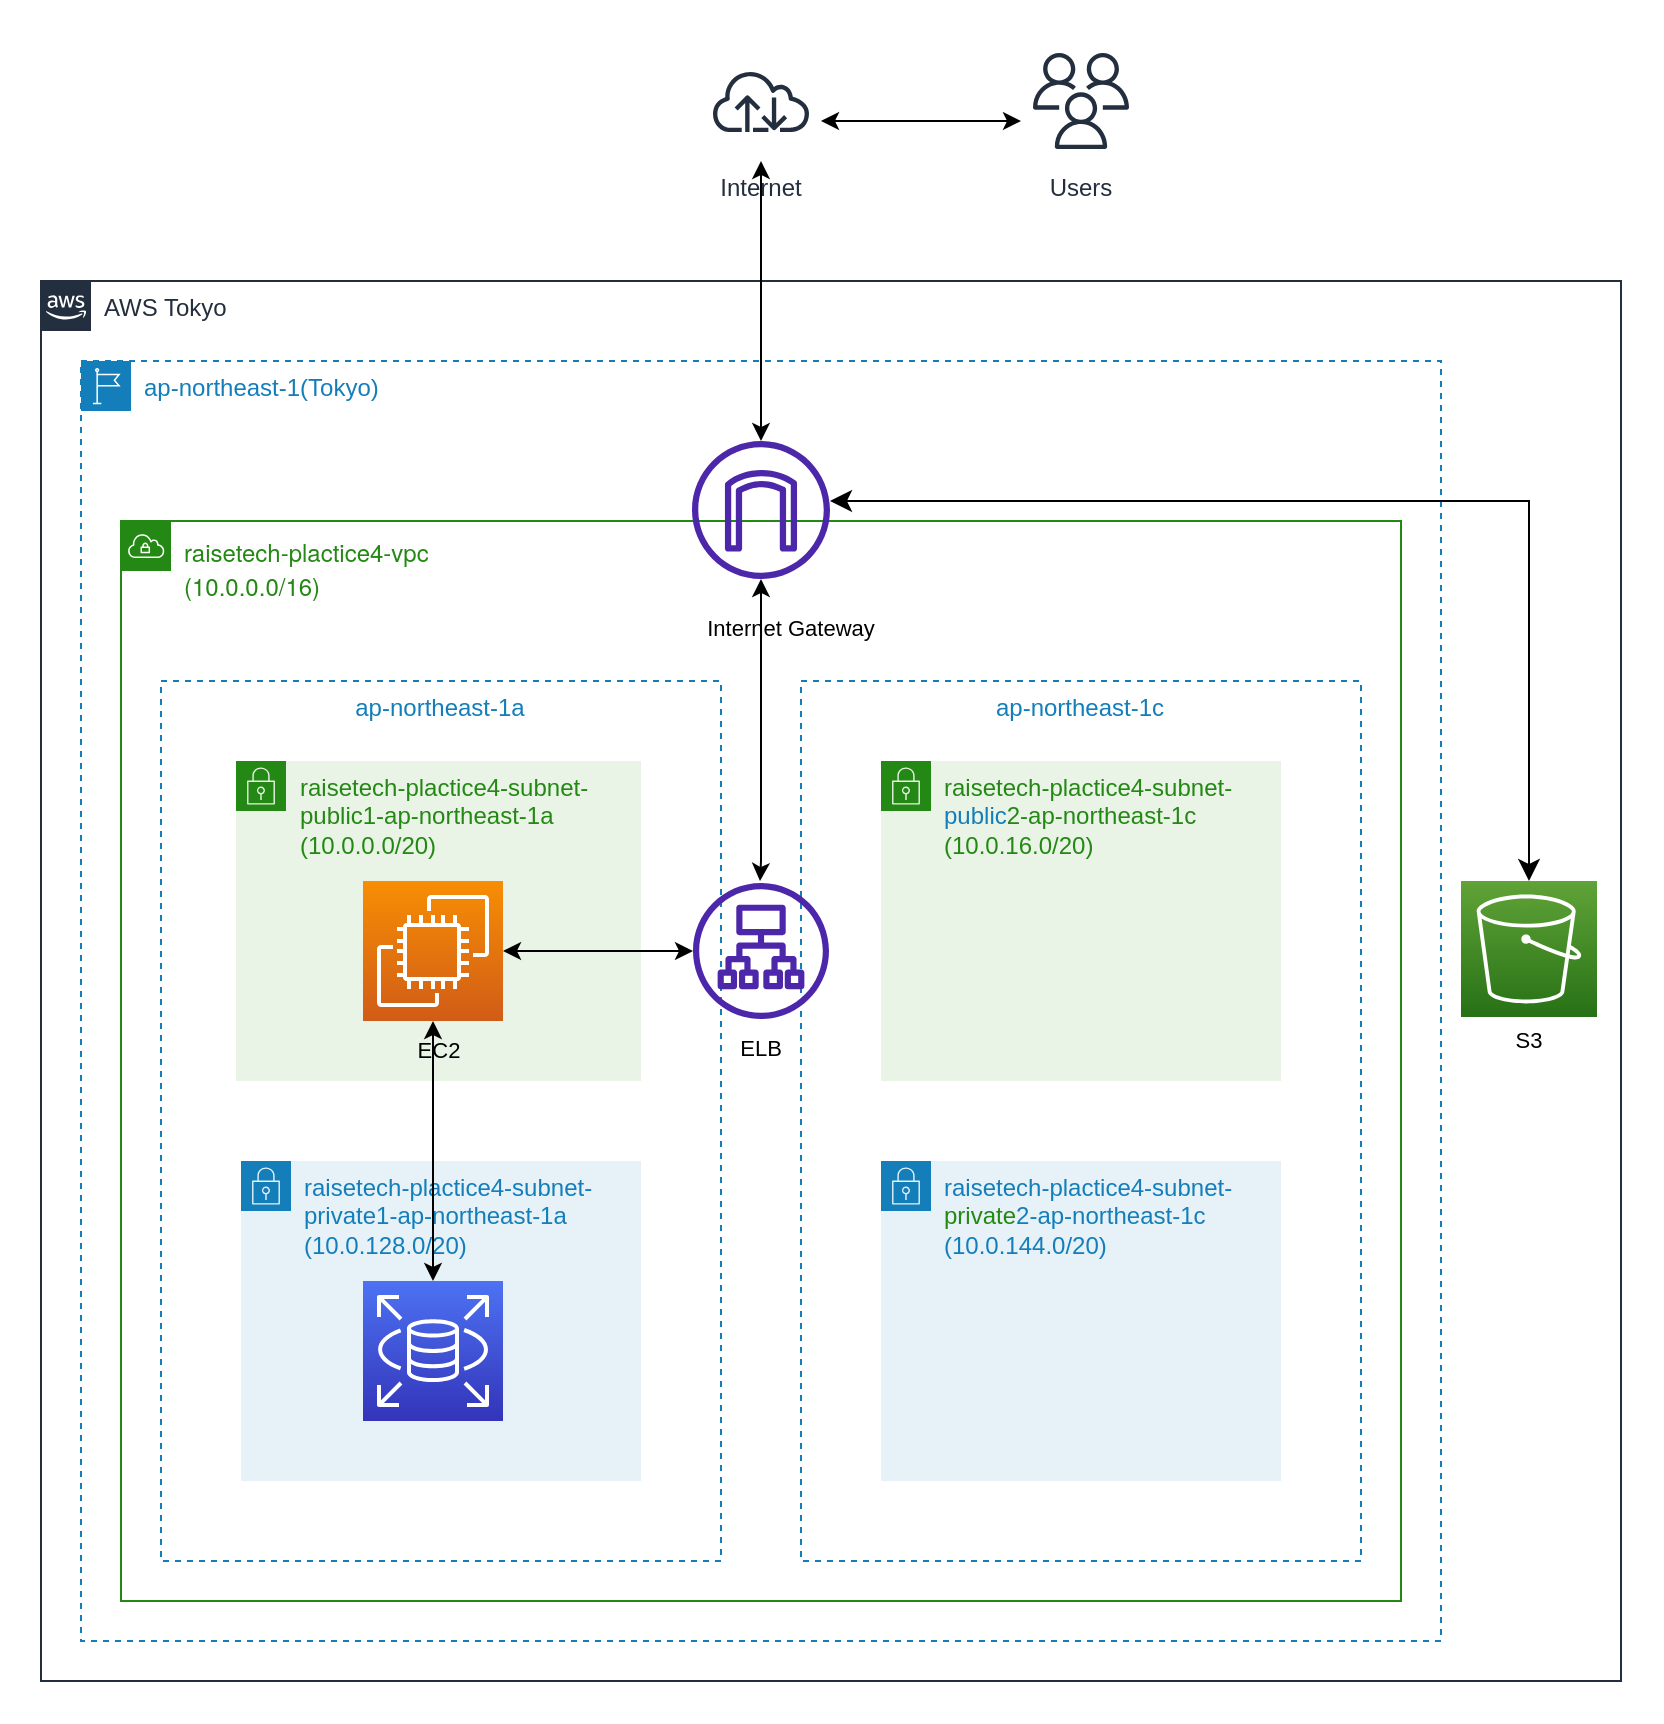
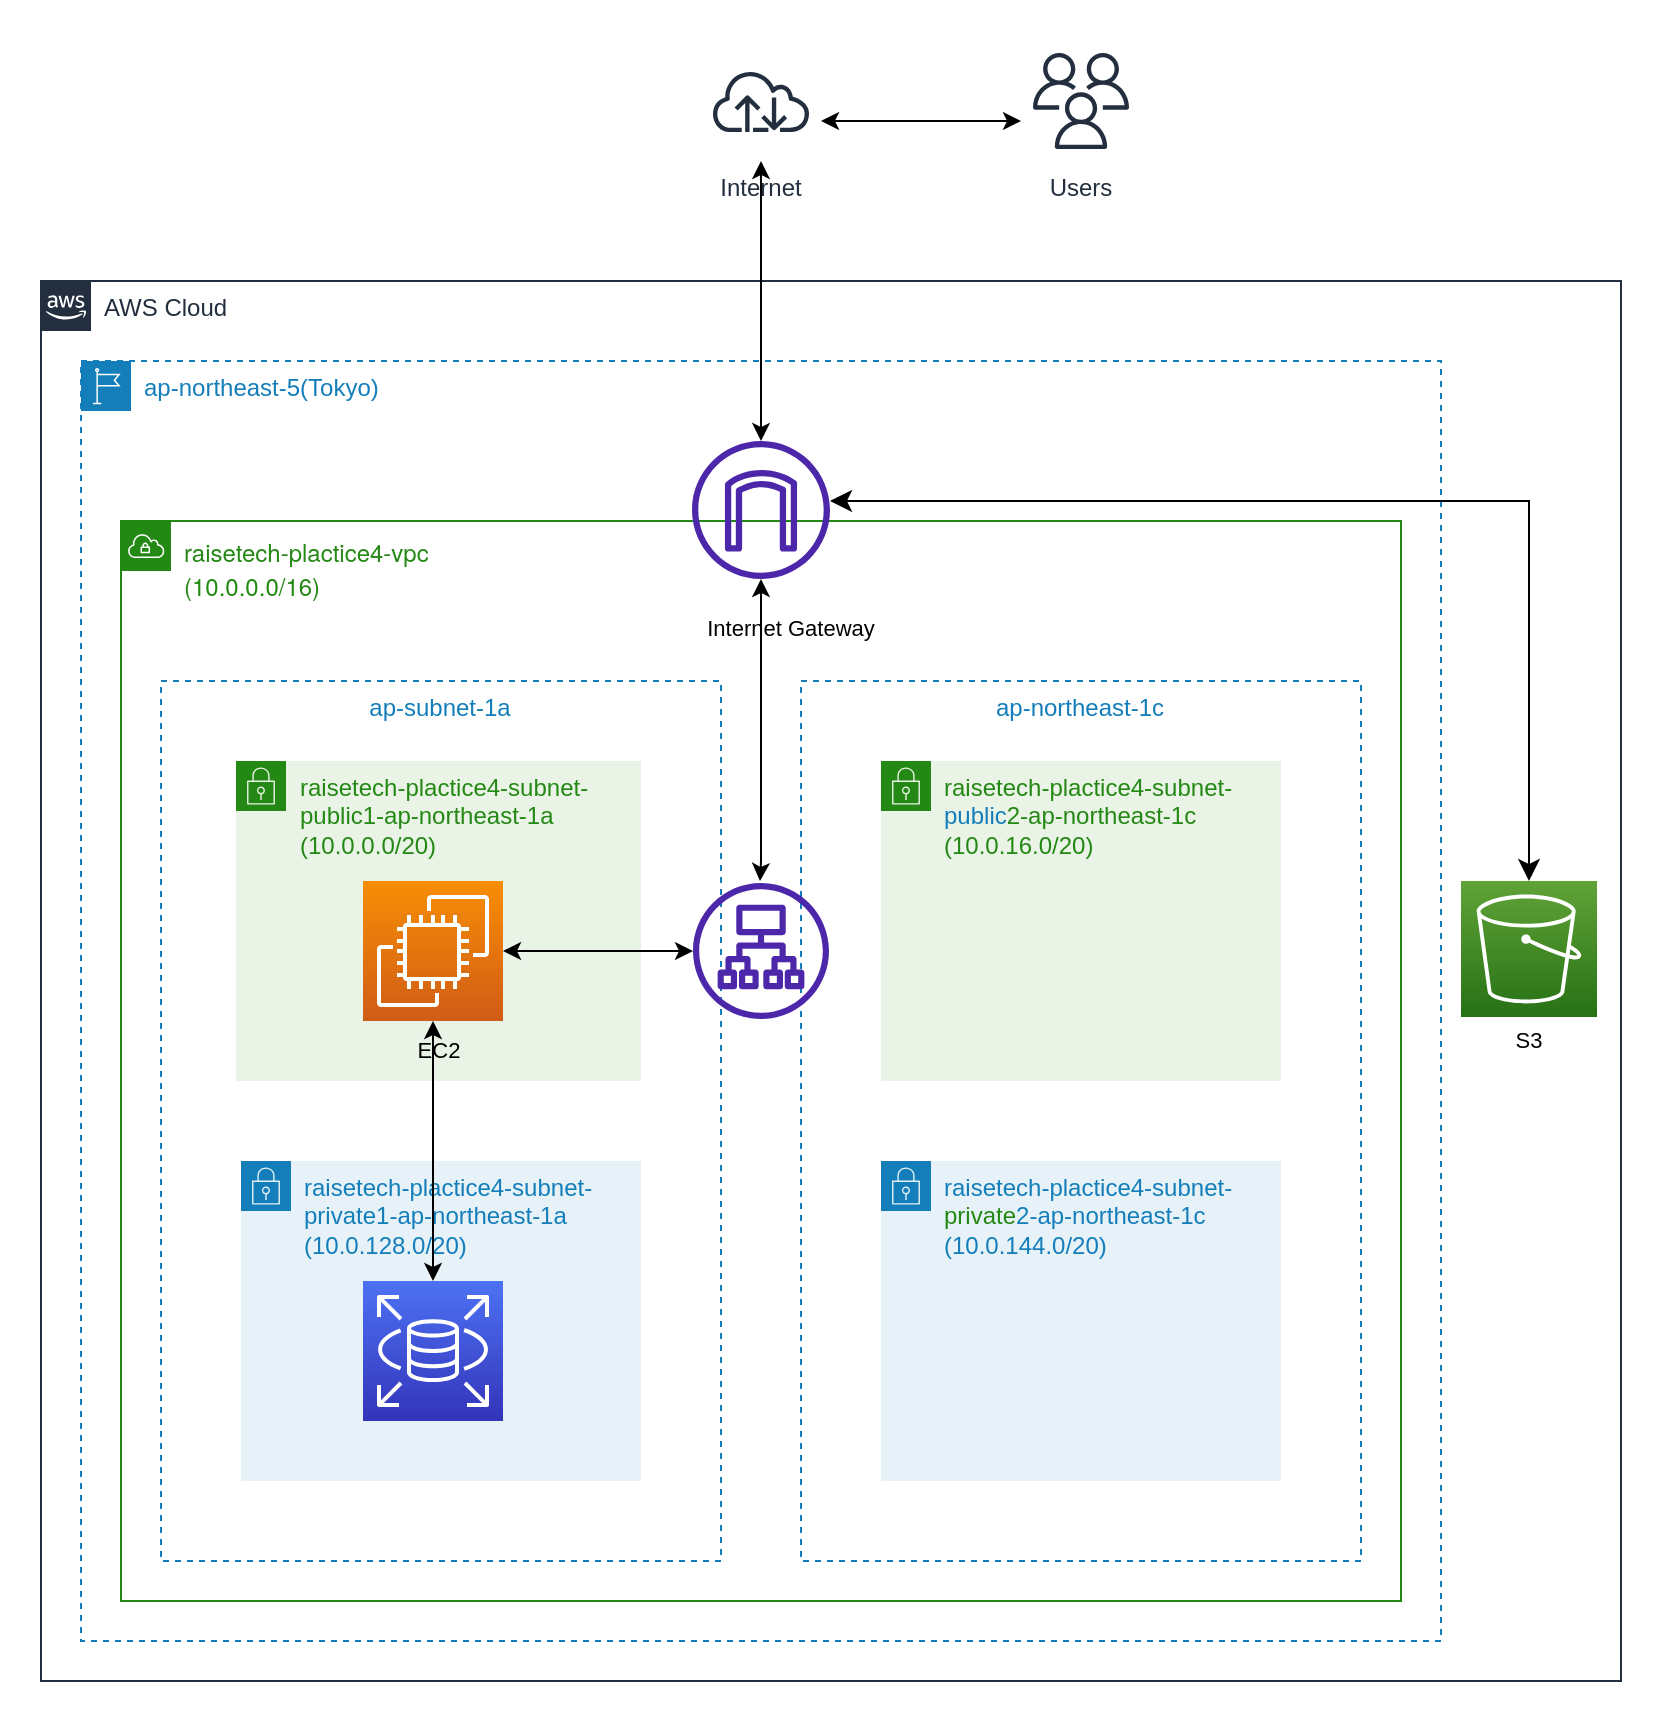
- <mxCell id="2" value="AWS Tokyo" style="points=[[0,0],[0.25,0],[0.5,0],[0.75,0],[1,0],[1,0.25],[1,0.5],[1,0.75],[1,1],[0.75,1],[0.5,1],[0.25,1],[0,1],[0,0.75],[0,0.5],[0,0.25]];outlineConnect=0;gradientColor=none;html=1;whiteSpace=wrap;fontSize=12;fontStyle=0;container=1;pointerEvents=0;collapsible=0;recursiveResize=0;shape=mxgraph.aws4.group;grIcon=mxgraph.aws4.group_aws_cloud_alt;strokeColor=#232F3E;fillColor=none;verticalAlign=top;align=left;spacingLeft=30;fontColor=#232F3E;dashed=0;" parent="1" vertex="1"><mxGeometry x="20" y="140" width="790" height="700" as="geometry" /></mxCell>
+ <mxCell id="2" value="AWS Cloud" style="points=[[0,0],[0.25,0],[0.5,0],[0.75,0],[1,0],[1,0.25],[1,0.5],[1,0.75],[1,1],[0.75,1],[0.5,1],[0.25,1],[0,1],[0,0.75],[0,0.5],[0,0.25]];outlineConnect=0;gradientColor=none;html=1;whiteSpace=wrap;fontSize=12;fontStyle=0;container=1;pointerEvents=0;collapsible=0;recursiveResize=0;shape=mxgraph.aws4.group;grIcon=mxgraph.aws4.group_aws_cloud_alt;strokeColor=#232F3E;fillColor=none;verticalAlign=top;align=left;spacingLeft=30;fontColor=#232F3E;dashed=0;" parent="1" vertex="1"><mxGeometry x="20" y="140" width="790" height="700" as="geometry" /></mxCell>
- <mxCell id="3" value="ap-northeast-1(Tokyo)" style="points=[[0,0],[0.25,0],[0.5,0],[0.75,0],[1,0],[1,0.25],[1,0.5],[1,0.75],[1,1],[0.75,1],[0.5,1],[0.25,1],[0,1],[0,0.75],[0,0.5],[0,0.25]];outlineConnect=0;gradientColor=none;html=1;whiteSpace=wrap;fontSize=12;fontStyle=0;container=1;pointerEvents=0;collapsible=0;recursiveResize=0;shape=mxgraph.aws4.group;grIcon=mxgraph.aws4.group_region;strokeColor=#147EBA;fillColor=none;verticalAlign=top;align=left;spacingLeft=30;fontColor=#147EBA;dashed=1;" parent="2" vertex="1"><mxGeometry x="20" y="40" width="680" height="640" as="geometry" /></mxCell>
+ <mxCell id="3" value="ap-northeast-5(Tokyo)" style="points=[[0,0],[0.25,0],[0.5,0],[0.75,0],[1,0],[1,0.25],[1,0.5],[1,0.75],[1,1],[0.75,1],[0.5,1],[0.25,1],[0,1],[0,0.75],[0,0.5],[0,0.25]];outlineConnect=0;gradientColor=none;html=1;whiteSpace=wrap;fontSize=12;fontStyle=0;container=1;pointerEvents=0;collapsible=0;recursiveResize=0;shape=mxgraph.aws4.group;grIcon=mxgraph.aws4.group_region;strokeColor=#147EBA;fillColor=none;verticalAlign=top;align=left;spacingLeft=30;fontColor=#147EBA;dashed=1;" parent="2" vertex="1"><mxGeometry x="20" y="40" width="680" height="640" as="geometry" /></mxCell>
- <mxCell id="7" value="ap-northeast-1a" style="fillColor=none;strokeColor=#147EBA;dashed=1;verticalAlign=top;fontStyle=0;fontColor=#147EBA;" parent="4" vertex="1"><mxGeometry x="20" y="80" width="280" height="440" as="geometry" /></mxCell>
+ <mxCell id="7" value="ap-subnet-1a" style="fillColor=none;strokeColor=#147EBA;dashed=1;verticalAlign=top;fontStyle=0;fontColor=#147EBA;" parent="4" vertex="1"><mxGeometry x="20" y="80" width="280" height="440" as="geometry" /></mxCell>
- <mxCell id="17" value="&lt;font style=&quot;font-size: 11px;&quot;&gt;ELB&lt;/font&gt;" style="text;html=1;align=center;verticalAlign=middle;resizable=0;points=[];autosize=1;strokeColor=none;fillColor=none;" vertex="1" parent="4"><mxGeometry x="300" y="249" width="40" height="30" as="geometry" /></mxCell>
